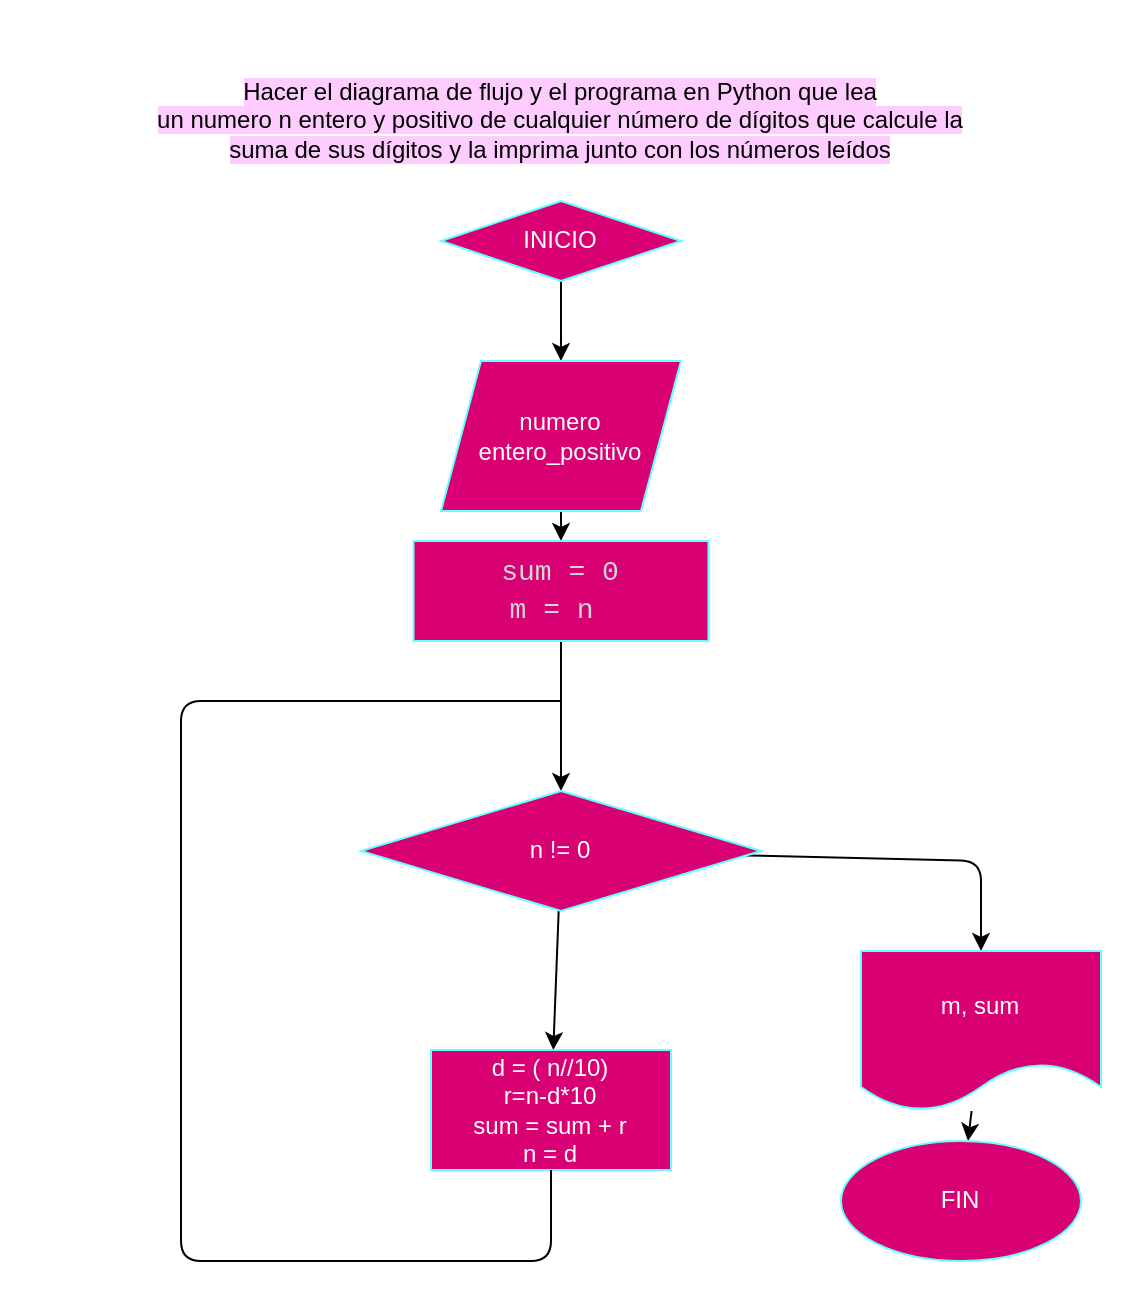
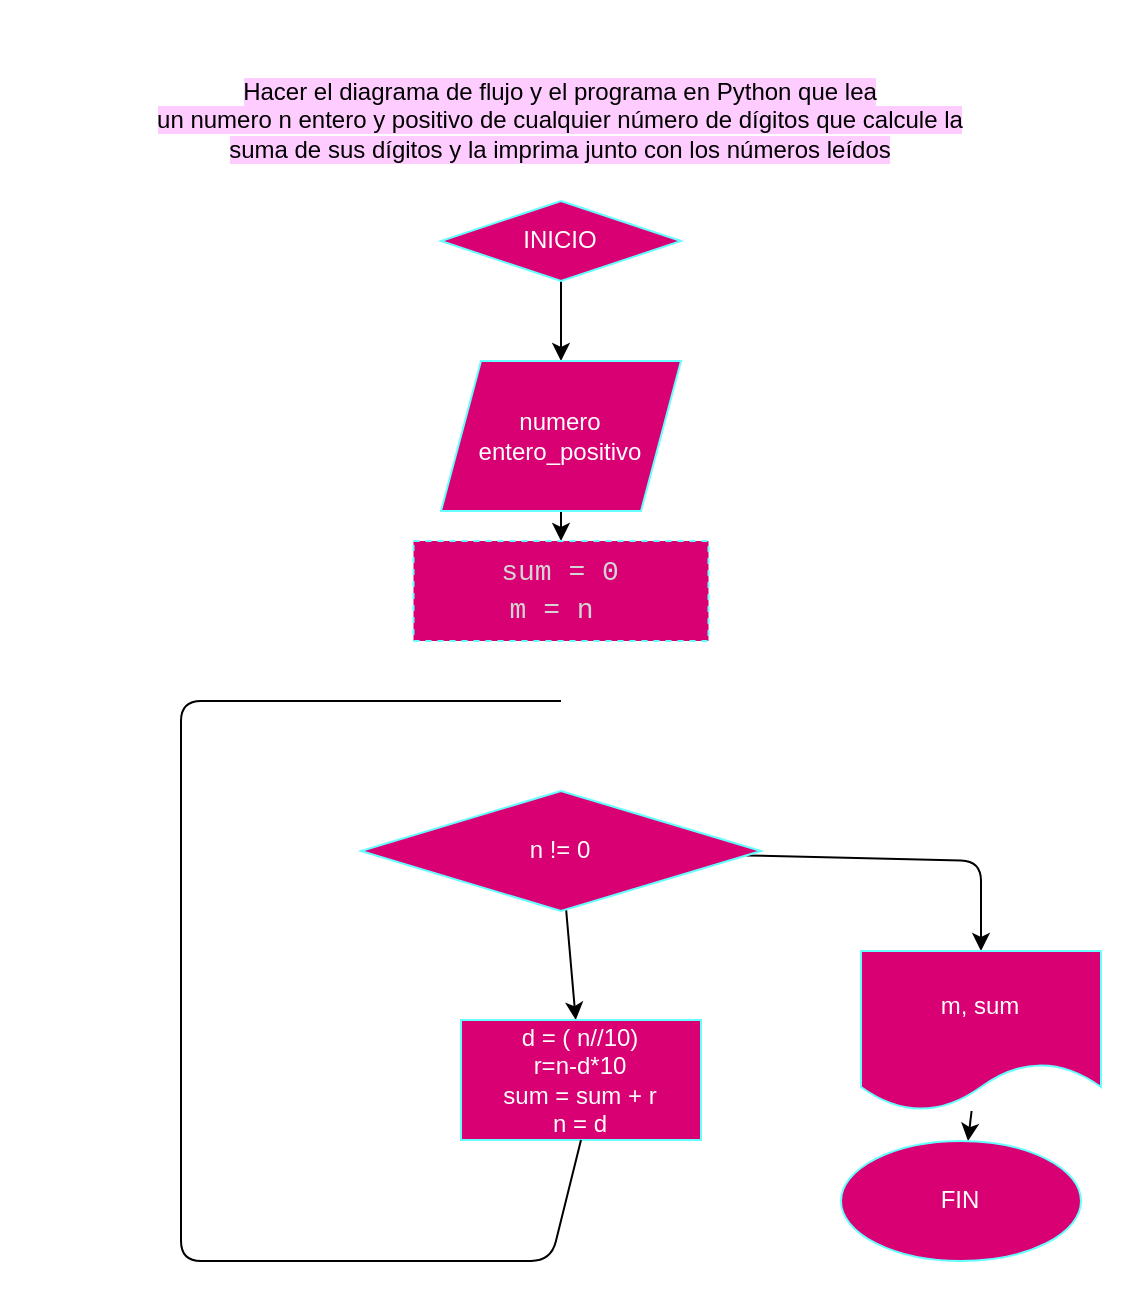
- <mxCell id="8" value="&lt;div style=&quot;color: rgb(212 , 212 , 212) ; font-family: &amp;#34;consolas&amp;#34; , &amp;#34;courier new&amp;#34; , monospace ; font-size: 14px ; line-height: 19px&quot;&gt;&lt;div style=&quot;line-height: 19px&quot;&gt;sum = 0&lt;/div&gt;&lt;div style=&quot;line-height: 19px&quot;&gt;m = n&amp;nbsp;&lt;/div&gt;&lt;/div&gt;" style="whiteSpace=wrap;html=1;fillColor=#d80073;strokeColor=#66FFFF;fontColor=#ffffff;" parent="1" vertex="1"><mxGeometry x="206.25" y="270" width="147.5" height="50" as="geometry" /></mxCell>
+ <mxCell id="8" value="&lt;div style=&quot;color: rgb(212 , 212 , 212) ; font-family: &amp;#34;consolas&amp;#34; , &amp;#34;courier new&amp;#34; , monospace ; font-size: 14px ; line-height: 19px&quot;&gt;&lt;div style=&quot;line-height: 19px&quot;&gt;sum = 0&lt;/div&gt;&lt;div style=&quot;line-height: 19px&quot;&gt;m = n&amp;nbsp;&lt;/div&gt;&lt;/div&gt;" style="whiteSpace=wrap;html=1;fillColor=#d80073;strokeColor=#66FFFF;fontColor=#ffffff;dashed=1;" parent="1" vertex="1"><mxGeometry x="206.25" y="270" width="147.5" height="50" as="geometry" /></mxCell>
- <mxCell id="7" value="" style="edgeStyle=none;html=1;" parent="1" source="8" target="11" edge="1"><mxGeometry relative="1" as="geometry" /></mxCell>
- <mxCell id="12" value="d = ( n//10)&lt;br&gt;r=n-d*10&lt;br&gt;sum = sum + r&lt;br&gt;n = d" style="whiteSpace=wrap;html=1;fillColor=#d80073;strokeColor=#66FFFF;fontColor=#ffffff;" parent="1" vertex="1"><mxGeometry x="215" y="524.5" width="120" height="60" as="geometry" /></mxCell>
+ <mxCell id="12" value="d = ( n//10)&lt;br&gt;r=n-d*10&lt;br&gt;sum = sum + r&lt;br&gt;n = d" style="whiteSpace=wrap;html=1;fillColor=#d80073;strokeColor=#66FFFF;fontColor=#ffffff;" parent="1" vertex="1"><mxGeometry x="230" y="509.5" width="120" height="60" as="geometry" /></mxCell>
